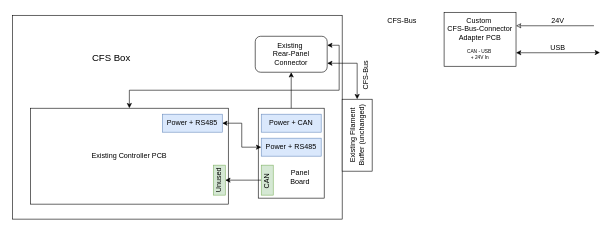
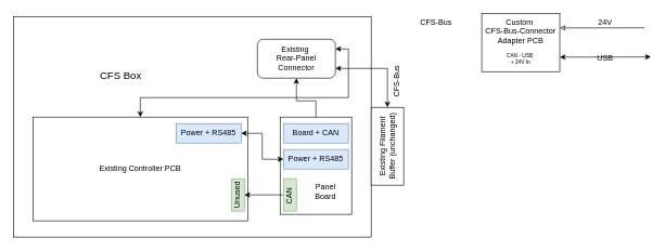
- <mxCell id="25" value="USB" style="text;html=1;align=center;verticalAlign=middle;whiteSpace=wrap;rounded=0;" vertex="1" parent="1"><mxGeometry x="900" y="70" width="60" height="20" as="geometry" /></mxCell>
+ <mxCell id="25" value="USB" style="text;html=1;align=center;verticalAlign=middle;whiteSpace=wrap;rounded=0;" vertex="1" parent="1"><mxGeometry x="900" y="80" width="60" height="20" as="geometry" /></mxCell>
- <mxCell id="15" value="Existing&amp;nbsp;&lt;div&gt;Rear-Panel Connector&lt;/div&gt;" style="rounded=1;whiteSpace=wrap;html=1;" vertex="1" parent="1"><mxGeometry x="425" y="60" width="120" height="60" as="geometry" /></mxCell>
+ <mxCell id="15" value="Existing&amp;nbsp;&lt;div&gt;Rear-Panel Connector&lt;/div&gt;" style="rounded=1;whiteSpace=wrap;html=1;" vertex="1" parent="1"><mxGeometry x="395" y="60" width="120" height="60" as="geometry" /></mxCell>
- <mxCell id="16" value="CFS Box" style="text;html=1;align=center;verticalAlign=middle;whiteSpace=wrap;rounded=0;fontSize=16;" vertex="1" parent="1"><mxGeometry x="140" y="80" width="90" height="30" as="geometry" /></mxCell>
+ <mxCell id="16" value="CFS Box" style="text;html=1;align=center;verticalAlign=middle;whiteSpace=wrap;rounded=0;fontSize=16;" vertex="1" parent="1"><mxGeometry x="140" y="100" width="90" height="30" as="geometry" /></mxCell>
- <mxCell id="9" value="Power + CAN" style="rounded=0;whiteSpace=wrap;html=1;fillColor=#dae8fc;strokeColor=#6c8ebf;" vertex="1" parent="1"><mxGeometry x="435" y="190" width="100" height="30" as="geometry" /></mxCell>
+ <mxCell id="9" value="Board + CAN" style="rounded=0;whiteSpace=wrap;html=1;fillColor=#dae8fc;strokeColor=#6c8ebf;" vertex="1" parent="1"><mxGeometry x="435" y="190" width="100" height="30" as="geometry" /></mxCell>
